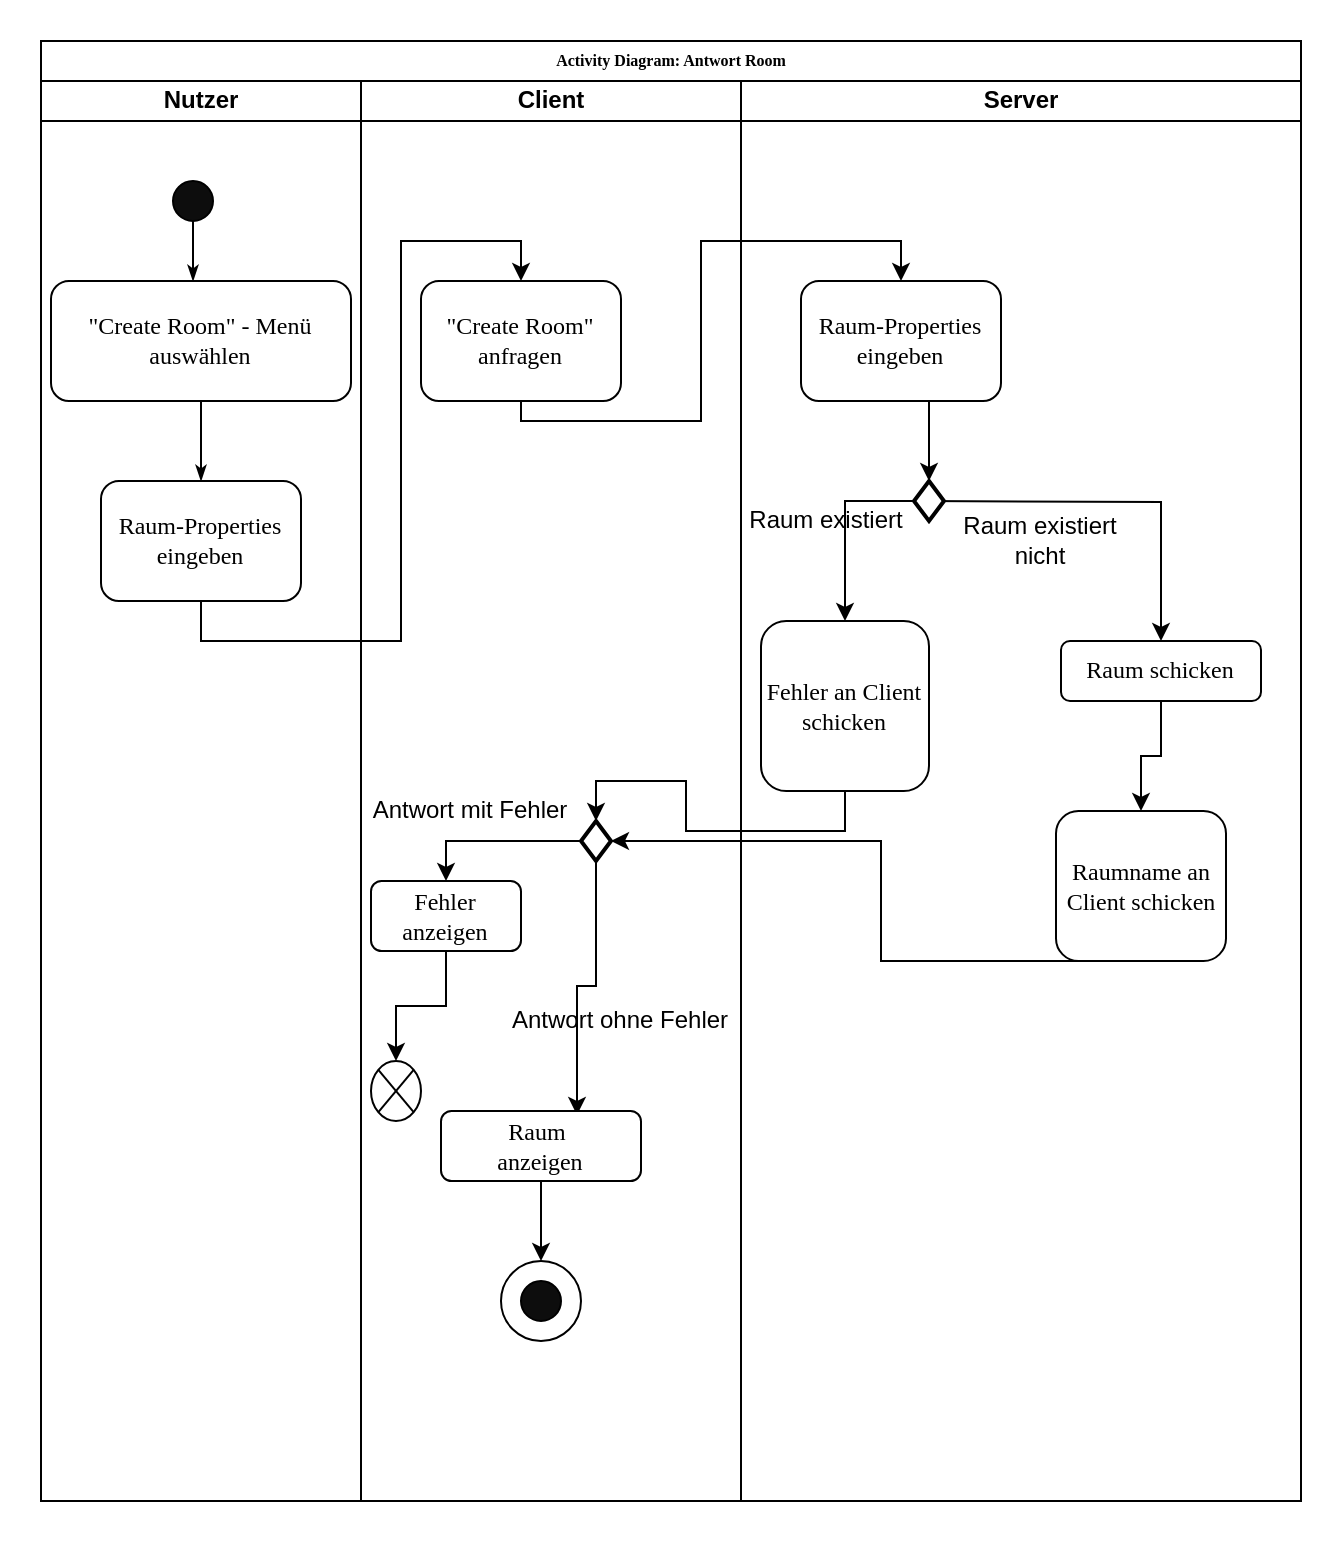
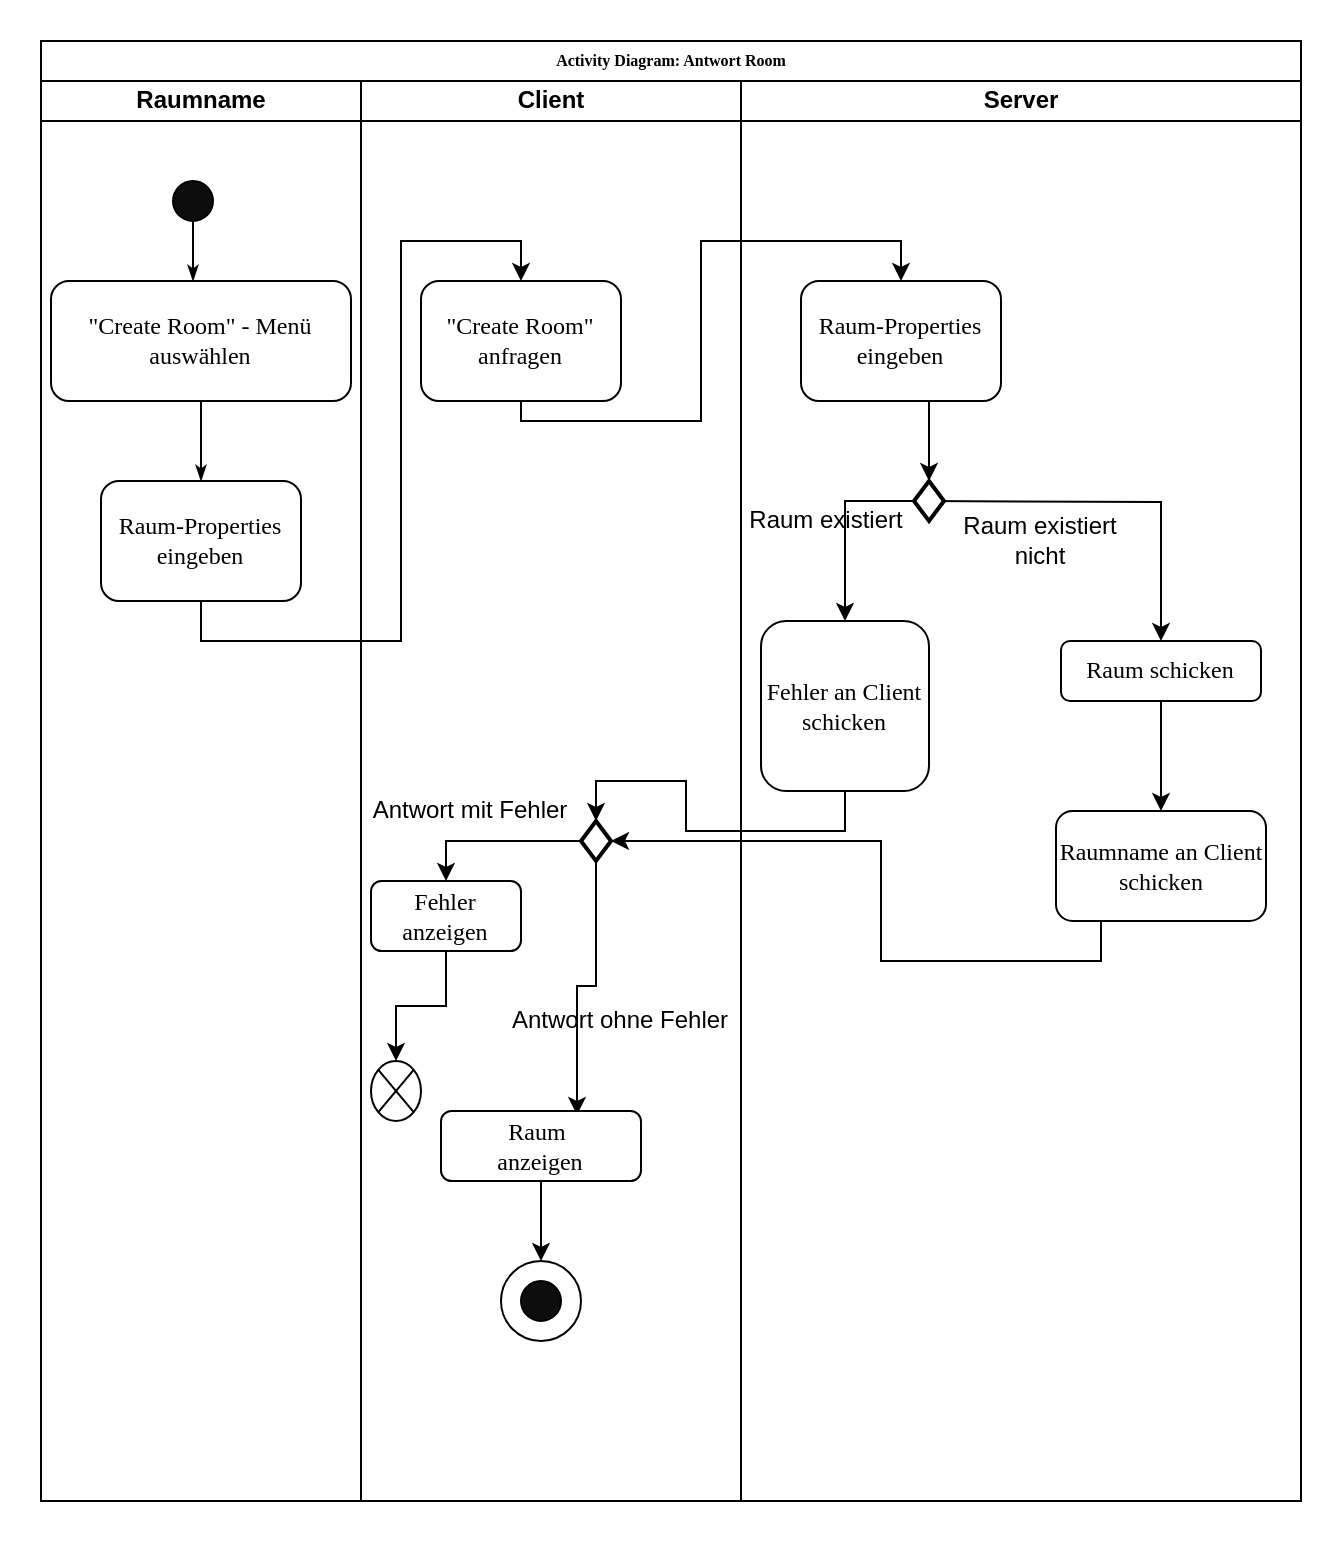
- <mxCell id="3" value="Nutzer" style="swimlane;html=1;startSize=20;" parent="2" vertex="1"><mxGeometry y="20" width="160" height="710" as="geometry" /></mxCell>
+ <mxCell id="3" value="Raumname" style="swimlane;html=1;startSize=20;" parent="2" vertex="1"><mxGeometry y="20" width="160" height="710" as="geometry" /></mxCell>
- <mxCell id="33" value="&lt;span style=&quot;font-size: 12px&quot;&gt;Raumname an Client schicken&lt;br&gt;&lt;/span&gt;" style="rounded=1;whiteSpace=wrap;html=1;shadow=0;labelBackgroundColor=none;strokeWidth=1;fontFamily=Verdana;fontSize=8;align=center;" vertex="1" parent="23"><mxGeometry x="157.5" y="365" width="85" height="75" as="geometry" /></mxCell>
+ <mxCell id="33" value="&lt;span style=&quot;font-size: 12px&quot;&gt;Raumname an Client schicken&lt;br&gt;&lt;/span&gt;" style="rounded=1;whiteSpace=wrap;html=1;shadow=0;labelBackgroundColor=none;strokeWidth=1;fontFamily=Verdana;fontSize=8;align=center;" vertex="1" parent="23"><mxGeometry x="157.5" y="365" width="105" height="55" as="geometry" /></mxCell>
